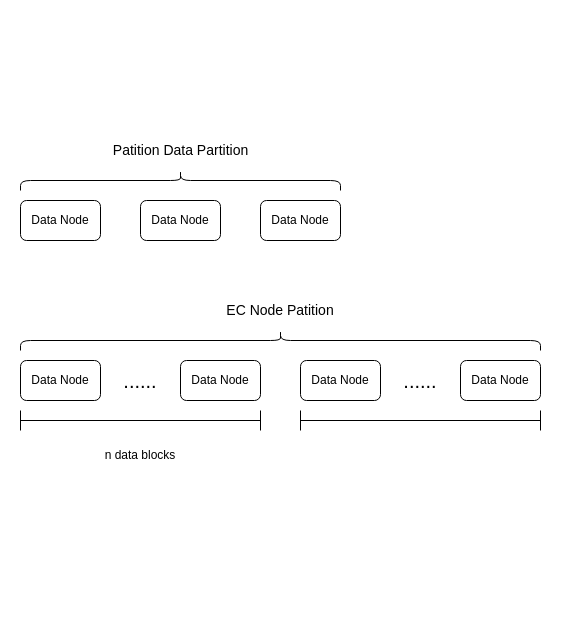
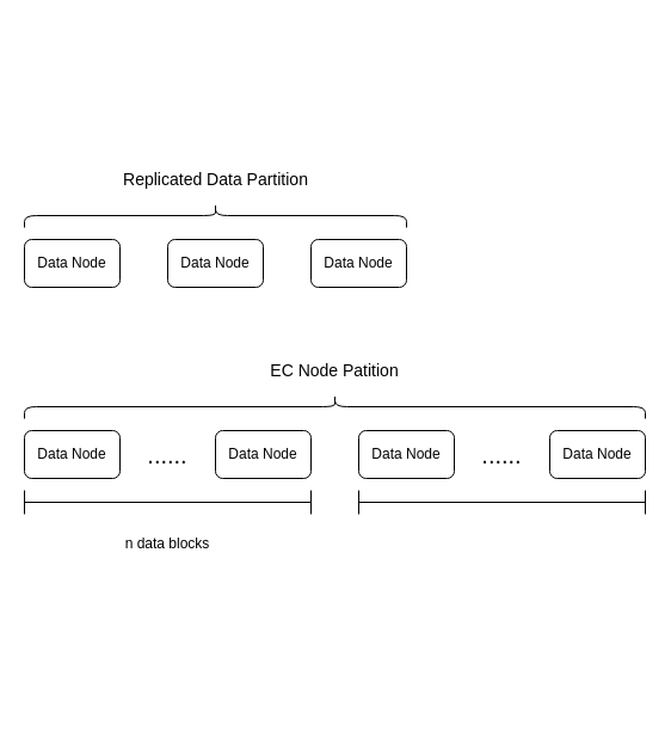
- <mxCell id="6" value="&lt;font style=&quot;font-size: 14px&quot;&gt;Patition Data Partition&lt;/font&gt;" style="text;html=1;strokeColor=none;fillColor=none;align=center;verticalAlign=middle;whiteSpace=wrap;rounded=0;" vertex="1" parent="1"><mxGeometry x="97.5" y="140" width="165" height="20" as="geometry" /></mxCell>
+ <mxCell id="6" value="&lt;font style=&quot;font-size: 14px&quot;&gt;Replicated Data Partition&lt;/font&gt;" style="text;html=1;strokeColor=none;fillColor=none;align=center;verticalAlign=middle;whiteSpace=wrap;rounded=0;" vertex="1" parent="1"><mxGeometry x="97.5" y="140" width="165" height="20" as="geometry" /></mxCell>
